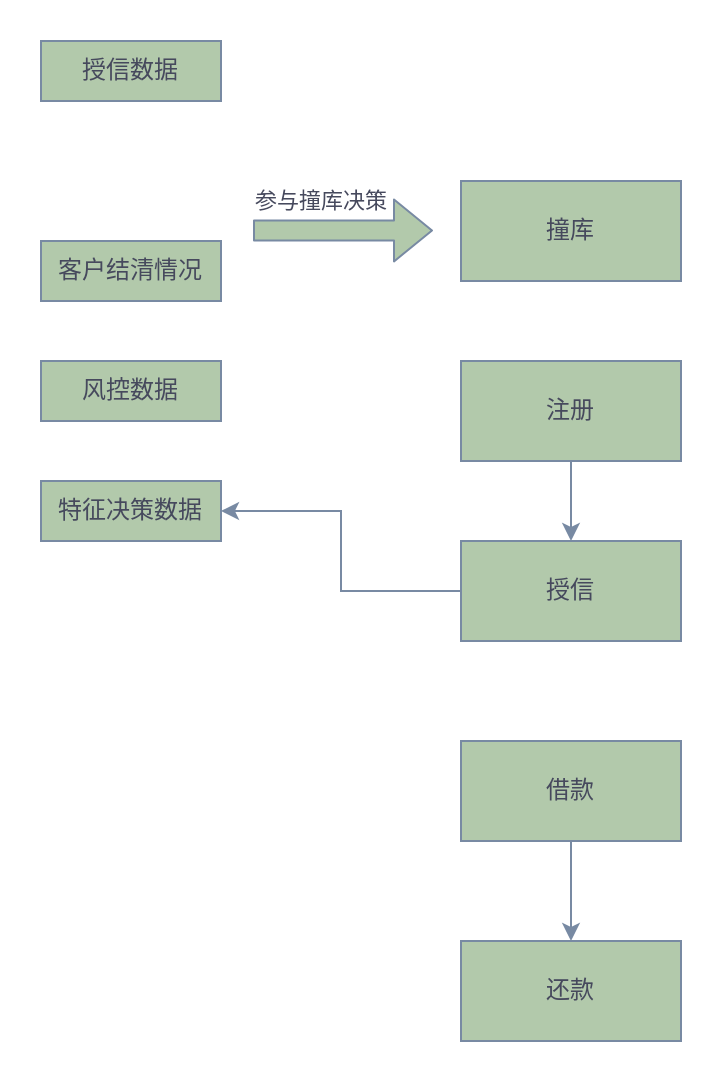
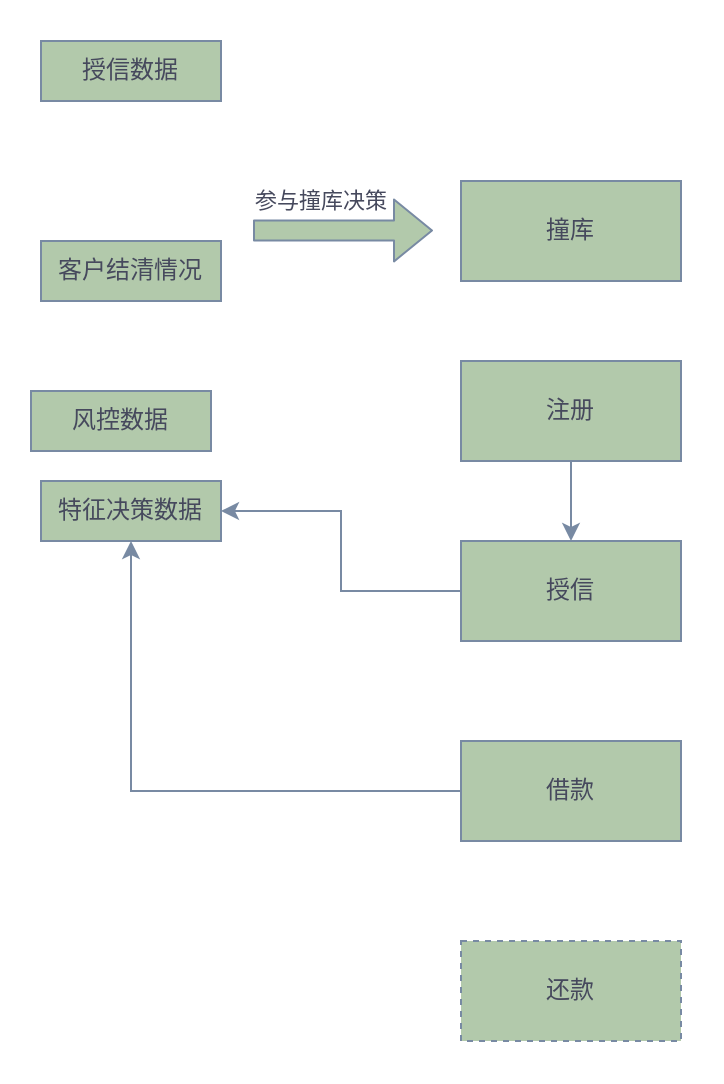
- <mxCell id="12" value="风控数据" style="rounded=0;whiteSpace=wrap;html=1;labelBackgroundColor=none;fillColor=#B2C9AB;strokeColor=#788AA3;fontColor=#46495D;" vertex="1" parent="1"><mxGeometry x="20" y="180" width="90" height="30" as="geometry" /></mxCell>
+ <mxCell id="12" value="风控数据" style="rounded=0;whiteSpace=wrap;html=1;labelBackgroundColor=none;fillColor=#B2C9AB;strokeColor=#788AA3;fontColor=#46495D;" vertex="1" parent="1"><mxGeometry x="15" y="195" width="90" height="30" as="geometry" /></mxCell>
- <mxCell id="7" value="" style="edgeStyle=orthogonalEdgeStyle;rounded=0;orthogonalLoop=1;jettySize=auto;html=1;strokeColor=#788AA3;fontColor=#46495D;fillColor=#B2C9AB;" edge="1" parent="1" source="8" target="9"><mxGeometry relative="1" as="geometry" /></mxCell>
+ <mxCell id="7" value="" style="edgeStyle=orthogonalEdgeStyle;rounded=0;orthogonalLoop=1;jettySize=auto;html=1;strokeColor=#788AA3;fontColor=#46495D;fillColor=#B2C9AB;" edge="1" parent="1" source="8" target="13"><mxGeometry relative="1" as="geometry" /></mxCell>
- <mxCell id="9" value="还款" style="rounded=0;whiteSpace=wrap;html=1;labelBackgroundColor=none;fillColor=#B2C9AB;strokeColor=#788AA3;fontColor=#46495D;" vertex="1" parent="1"><mxGeometry x="230" y="470" width="110" height="50" as="geometry" /></mxCell>
+ <mxCell id="9" value="还款" style="rounded=0;whiteSpace=wrap;html=1;labelBackgroundColor=none;fillColor=#B2C9AB;strokeColor=#788AA3;fontColor=#46495D;dashed=1;" vertex="1" parent="1"><mxGeometry x="230" y="470" width="110" height="50" as="geometry" /></mxCell>
